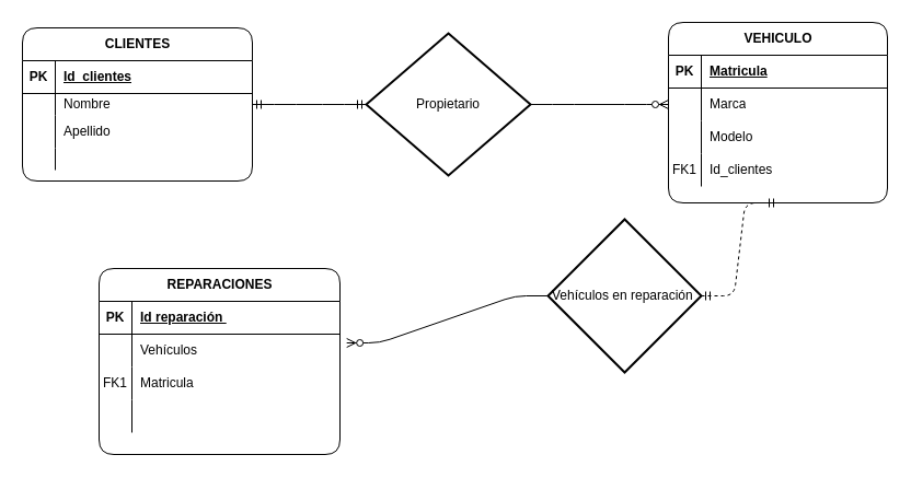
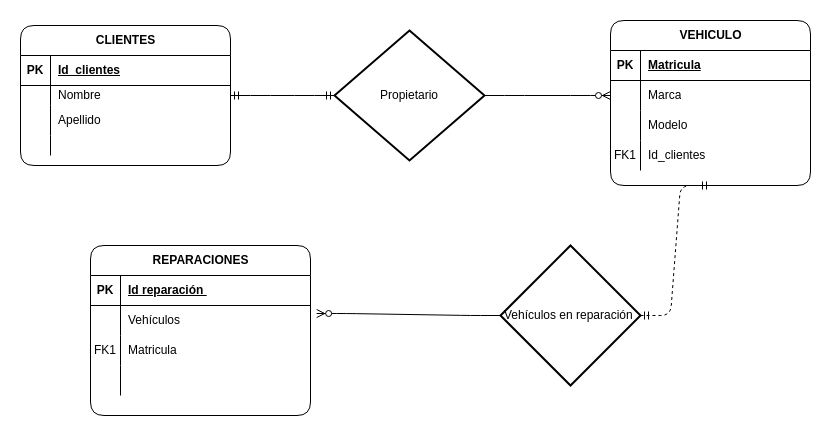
- <mxCell id="29" value="Vehículos en reparación&amp;nbsp;" style="strokeWidth=2;html=1;shape=mxgraph.flowchart.decision;whiteSpace=wrap;labelBackgroundColor=none;rounded=1;" vertex="1" parent="1"><mxGeometry x="500" y="200" width="140" height="140" as="geometry" /></mxCell>
+ <mxCell id="29" value="Vehículos en reparación&amp;nbsp;" style="strokeWidth=2;html=1;shape=mxgraph.flowchart.decision;whiteSpace=wrap;labelBackgroundColor=none;rounded=1;" vertex="1" parent="1"><mxGeometry x="500" y="245" width="140" height="140" as="geometry" /></mxCell>
